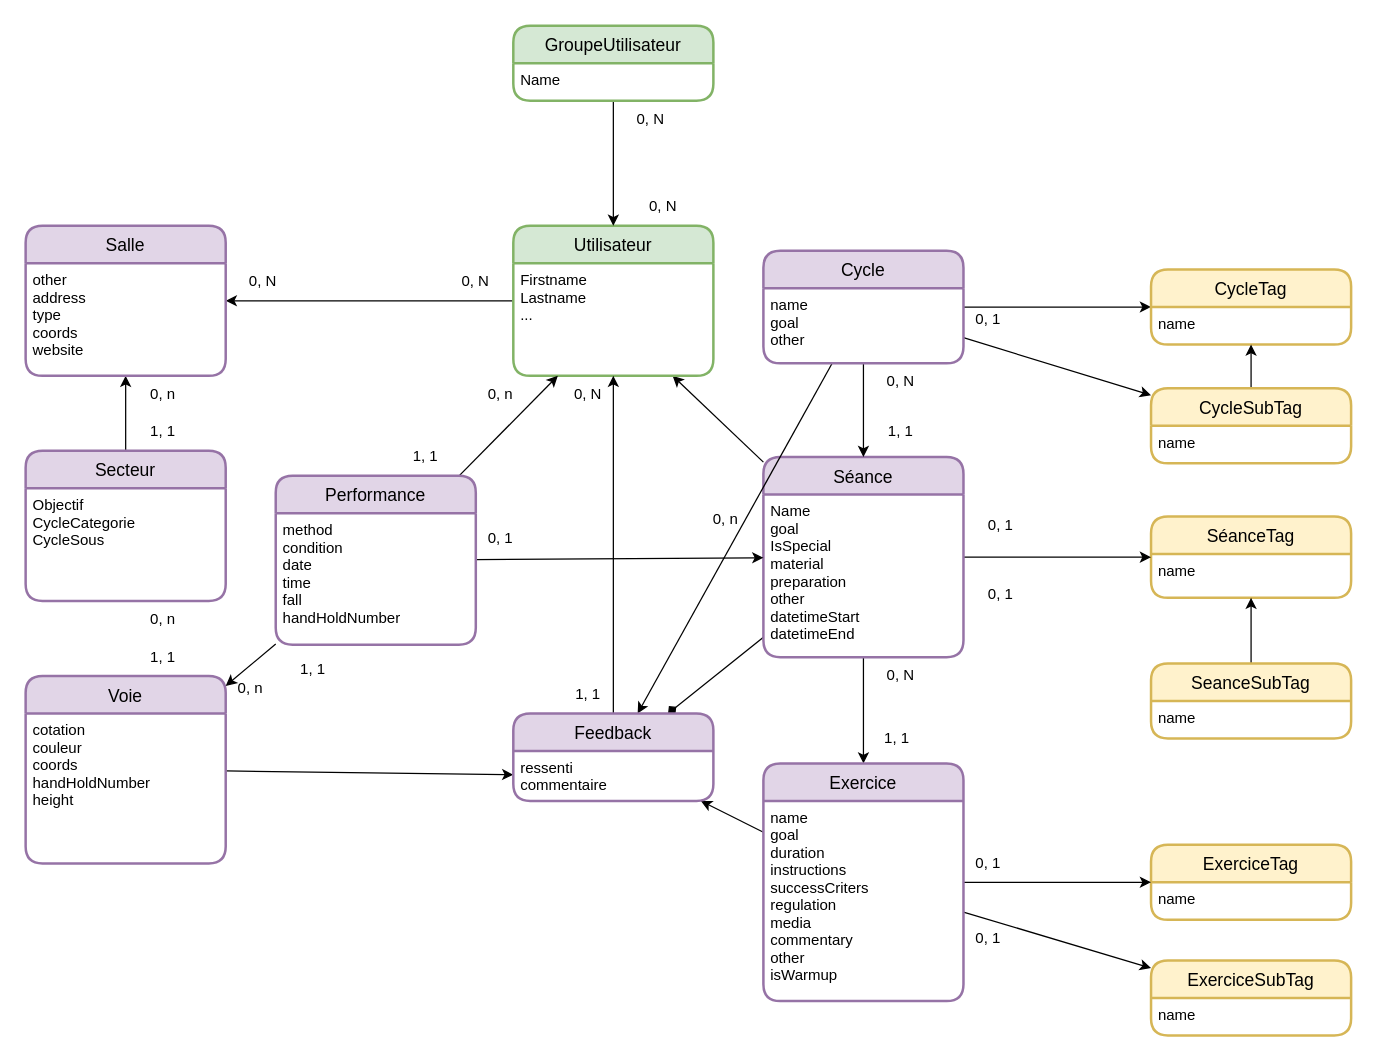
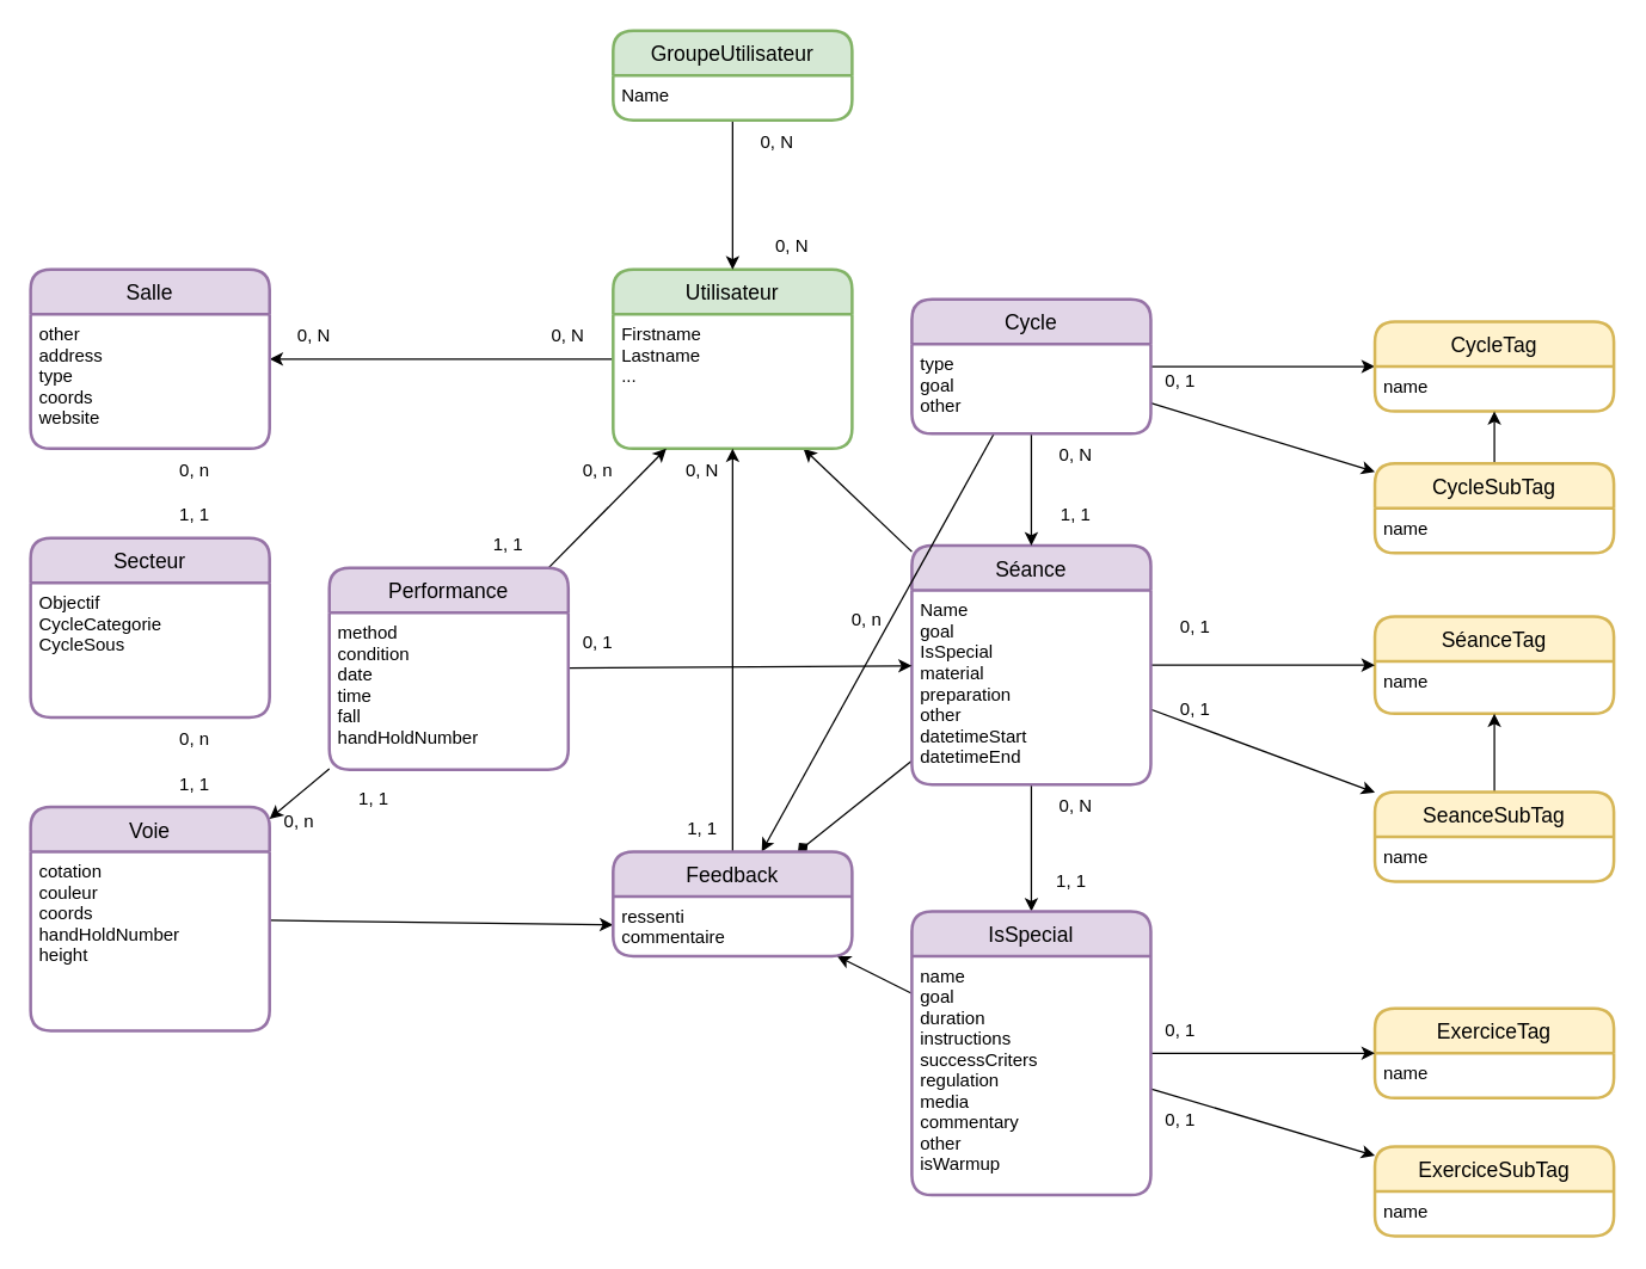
- <mxCell id="23" value="name&#10;goal&#10;other" style="align=left;strokeColor=none;fillColor=none;spacingLeft=4;fontSize=12;verticalAlign=top;resizable=0;rotatable=0;part=1;" parent="22" vertex="1"><mxGeometry y="30" width="160" height="60" as="geometry" /></mxCell>
+ <mxCell id="23" value="type&#10;goal&#10;other" style="align=left;strokeColor=none;fillColor=none;spacingLeft=4;fontSize=12;verticalAlign=top;resizable=0;rotatable=0;part=1;" parent="22" vertex="1"><mxGeometry y="30" width="160" height="60" as="geometry" /></mxCell>
- <mxCell id="29" style="edgeStyle=none;rounded=0;orthogonalLoop=1;jettySize=auto;html=1;entryX=0.5;entryY=1;entryDx=0;entryDy=0;startArrow=none;startFill=0;endArrow=classic;endFill=1;" parent="1" source="30" target="36" edge="1"><mxGeometry relative="1" as="geometry" /></mxCell>
+ <mxCell id="9" style="edgeStyle=none;rounded=0;orthogonalLoop=1;jettySize=auto;html=1;" edge="1" parent="1" source="11" target="44"><mxGeometry relative="1" as="geometry" /></mxCell>
- <mxCell id="16" value="Exercice" style="swimlane;childLayout=stackLayout;horizontal=1;startSize=30;horizontalStack=0;rounded=1;fontSize=14;fontStyle=0;strokeWidth=2;resizeParent=0;resizeLast=1;shadow=0;dashed=0;align=center;fillColor=#e1d5e7;strokeColor=#9673a6;" parent="1" vertex="1"><mxGeometry x="610" y="610" width="160" height="190" as="geometry"><mxRectangle x="400" y="480" width="160" height="30" as="alternateBounds" /></mxGeometry></mxCell>
+ <mxCell id="16" value="IsSpecial" style="swimlane;childLayout=stackLayout;horizontal=1;startSize=30;horizontalStack=0;rounded=1;fontSize=14;fontStyle=0;strokeWidth=2;resizeParent=0;resizeLast=1;shadow=0;dashed=0;align=center;fillColor=#e1d5e7;strokeColor=#9673a6;" parent="1" vertex="1"><mxGeometry x="610" y="610" width="160" height="190" as="geometry"><mxRectangle x="400" y="480" width="160" height="30" as="alternateBounds" /></mxGeometry></mxCell>
